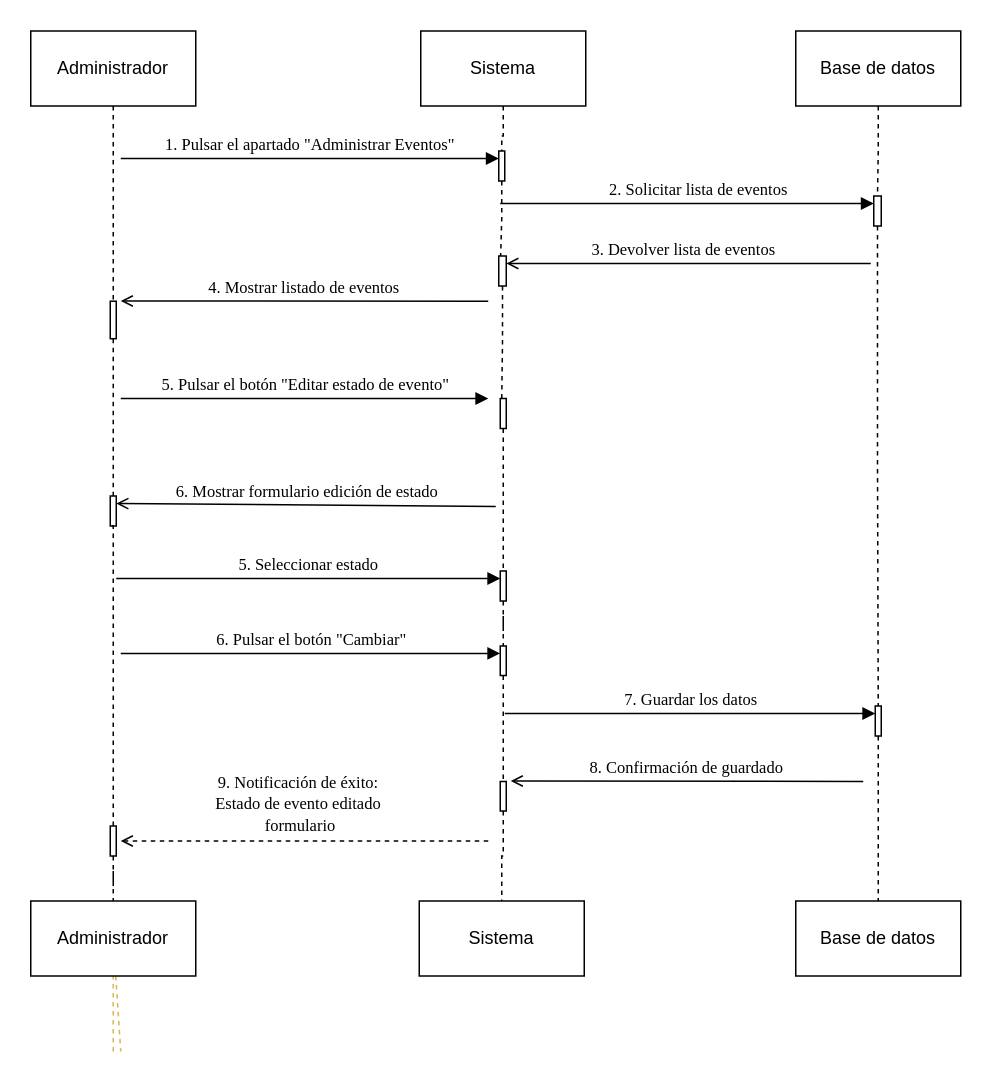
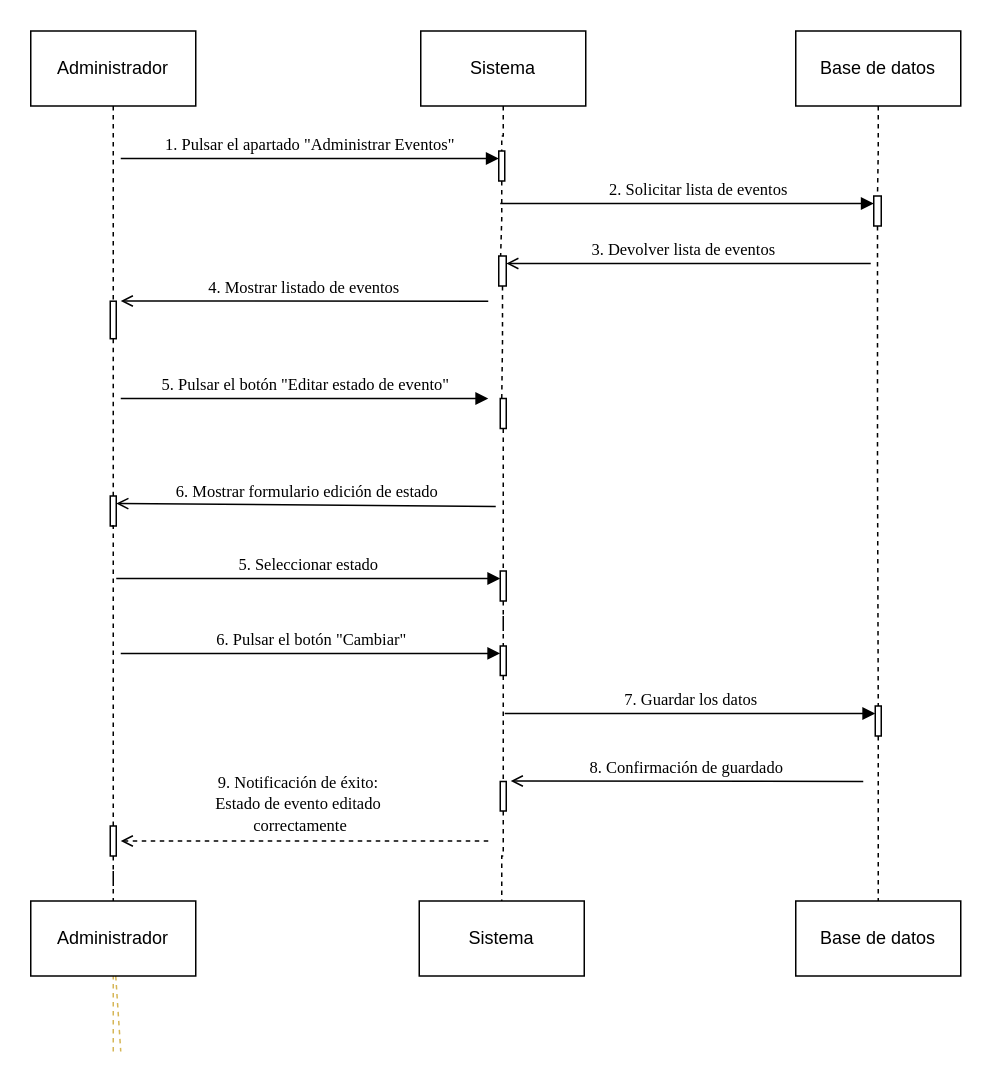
- <mxCell id="46" value="&lt;span style=&quot;font-family: Verdana; font-size: 11px; text-wrap-mode: nowrap;&quot;&gt;9. Notificación de éxito:&amp;nbsp;&lt;/span&gt;&lt;div&gt;&lt;span style=&quot;font-family: Verdana; font-size: 11px; text-wrap-mode: nowrap;&quot;&gt;Estado de evento editado&amp;nbsp;&lt;/span&gt;&lt;/div&gt;&lt;div&gt;&lt;span style=&quot;font-family: Verdana; font-size: 11px; text-wrap-mode: nowrap;&quot;&gt;formulario&lt;/span&gt;&lt;/div&gt;" style="text;html=1;align=center;verticalAlign=middle;whiteSpace=wrap;rounded=0;" vertex="1" parent="1"><mxGeometry x="170" y="520.33" width="60" height="30" as="geometry" /></mxCell>
+ <mxCell id="46" value="&lt;span style=&quot;font-family: Verdana; font-size: 11px; text-wrap-mode: nowrap;&quot;&gt;9. Notificación de éxito:&amp;nbsp;&lt;/span&gt;&lt;div&gt;&lt;span style=&quot;font-family: Verdana; font-size: 11px; text-wrap-mode: nowrap;&quot;&gt;Estado de evento editado&amp;nbsp;&lt;/span&gt;&lt;/div&gt;&lt;div&gt;&lt;span style=&quot;font-family: Verdana; font-size: 11px; text-wrap-mode: nowrap;&quot;&gt;correctamente&lt;/span&gt;&lt;/div&gt;" style="text;html=1;align=center;verticalAlign=middle;whiteSpace=wrap;rounded=0;" vertex="1" parent="1"><mxGeometry x="170" y="520.33" width="60" height="30" as="geometry" /></mxCell>
